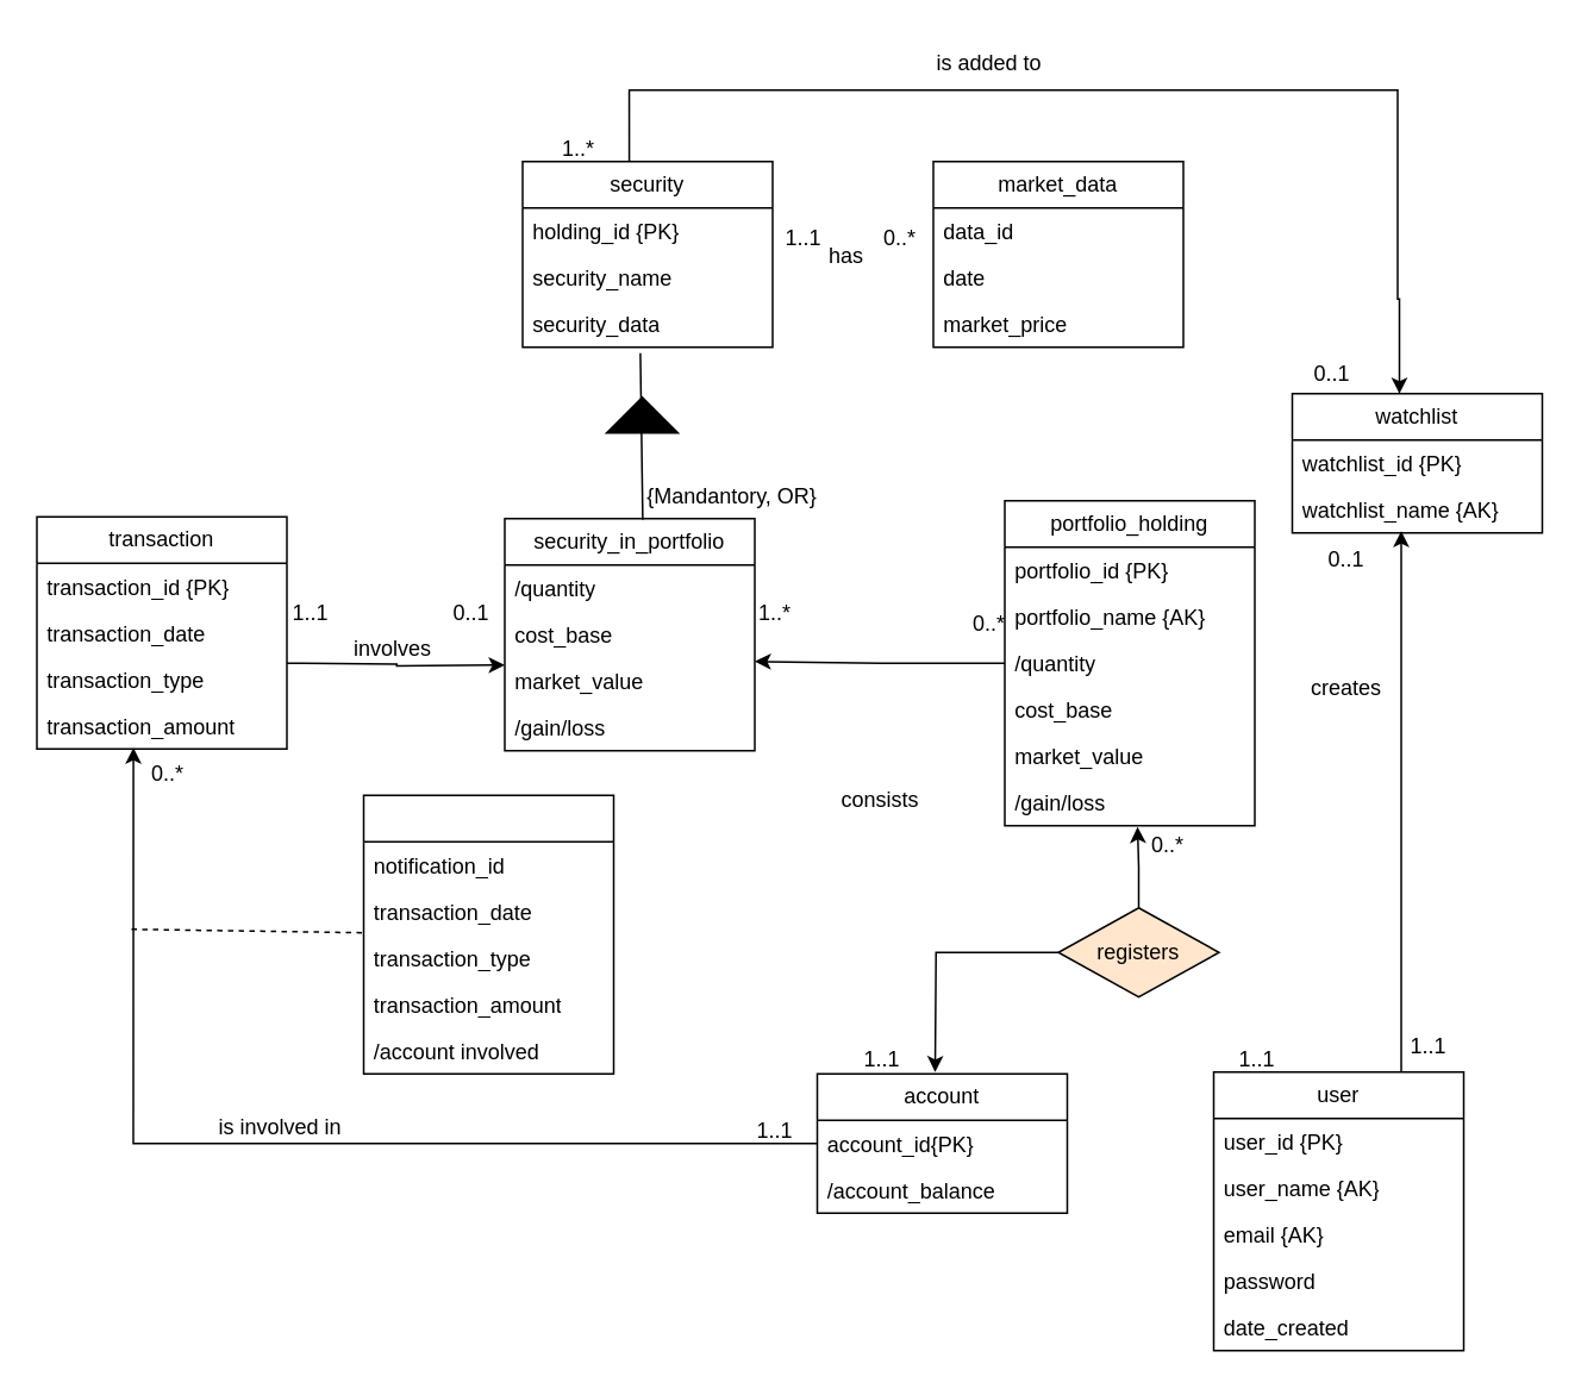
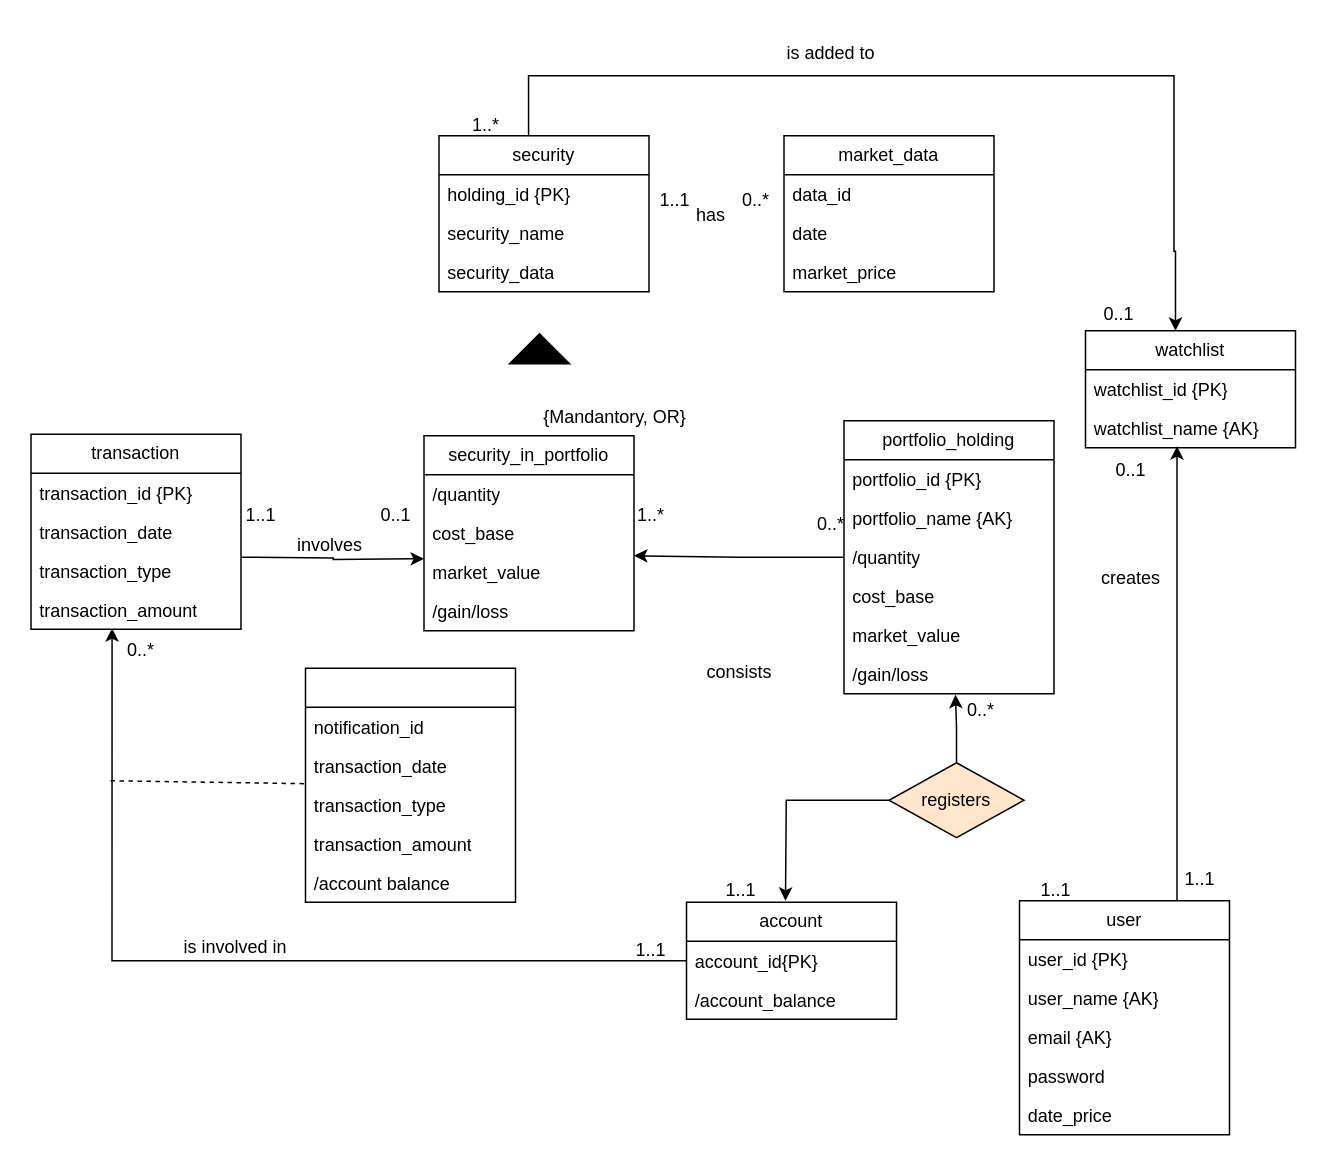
- <mxCell id="24" value="" style="endArrow=none;html=1;rounded=0;entryX=0.471;entryY=1.128;entryDx=0;entryDy=0;entryPerimeter=0;exitX=0.552;exitY=0.005;exitDx=0;exitDy=0;exitPerimeter=0;" edge="1" parent="1" source="17" target="5"><mxGeometry width="50" height="50" relative="1" as="geometry"><mxPoint x="442" y="310" as="sourcePoint" /><mxPoint x="492" y="260" as="targetPoint" /></mxGeometry></mxCell>
- <mxCell id="77" value="/account involved" style="text;strokeColor=none;fillColor=none;align=left;verticalAlign=top;spacingLeft=4;spacingRight=4;overflow=hidden;rotatable=0;points=[[0,0.5],[1,0.5]];portConstraint=eastwest;whiteSpace=wrap;html=1;" vertex="1" parent="72"><mxGeometry y="130" width="140" height="26" as="geometry" /></mxCell>
+ <mxCell id="77" value="/account balance" style="text;strokeColor=none;fillColor=none;align=left;verticalAlign=top;spacingLeft=4;spacingRight=4;overflow=hidden;rotatable=0;points=[[0,0.5],[1,0.5]];portConstraint=eastwest;whiteSpace=wrap;html=1;" vertex="1" parent="72"><mxGeometry y="130" width="140" height="26" as="geometry" /></mxCell>
- <mxCell id="41" value="date_created" style="text;strokeColor=none;fillColor=none;align=left;verticalAlign=top;spacingLeft=4;spacingRight=4;overflow=hidden;rotatable=0;points=[[0,0.5],[1,0.5]];portConstraint=eastwest;whiteSpace=wrap;html=1;" vertex="1" parent="36"><mxGeometry y="130" width="140" height="26" as="geometry" /></mxCell>
+ <mxCell id="41" value="date_price" style="text;strokeColor=none;fillColor=none;align=left;verticalAlign=top;spacingLeft=4;spacingRight=4;overflow=hidden;rotatable=0;points=[[0,0.5],[1,0.5]];portConstraint=eastwest;whiteSpace=wrap;html=1;" vertex="1" parent="36"><mxGeometry y="130" width="140" height="26" as="geometry" /></mxCell>
